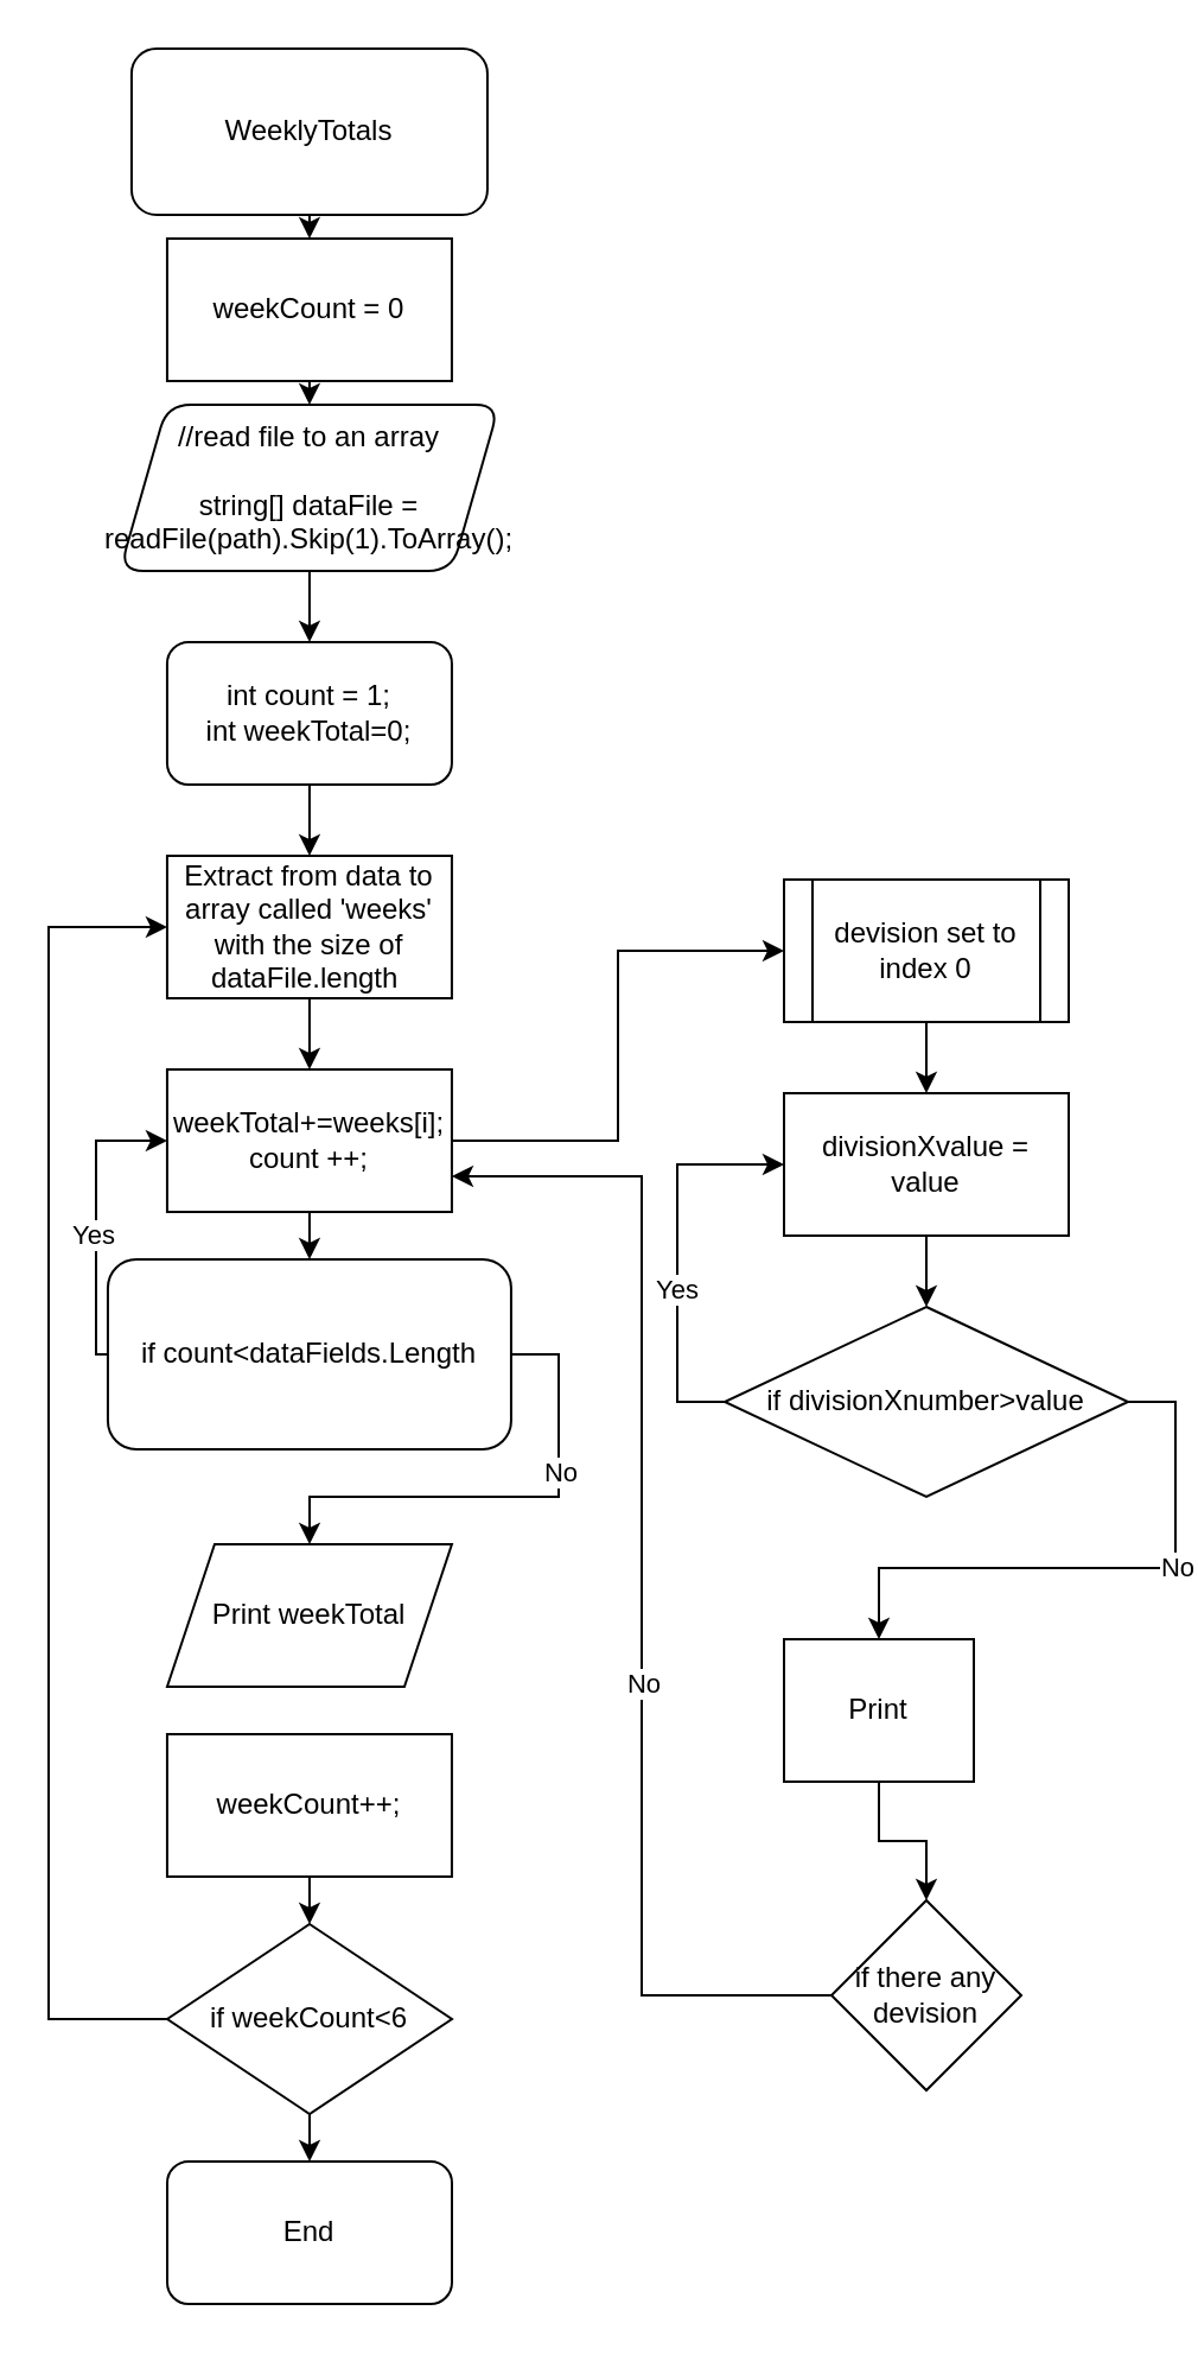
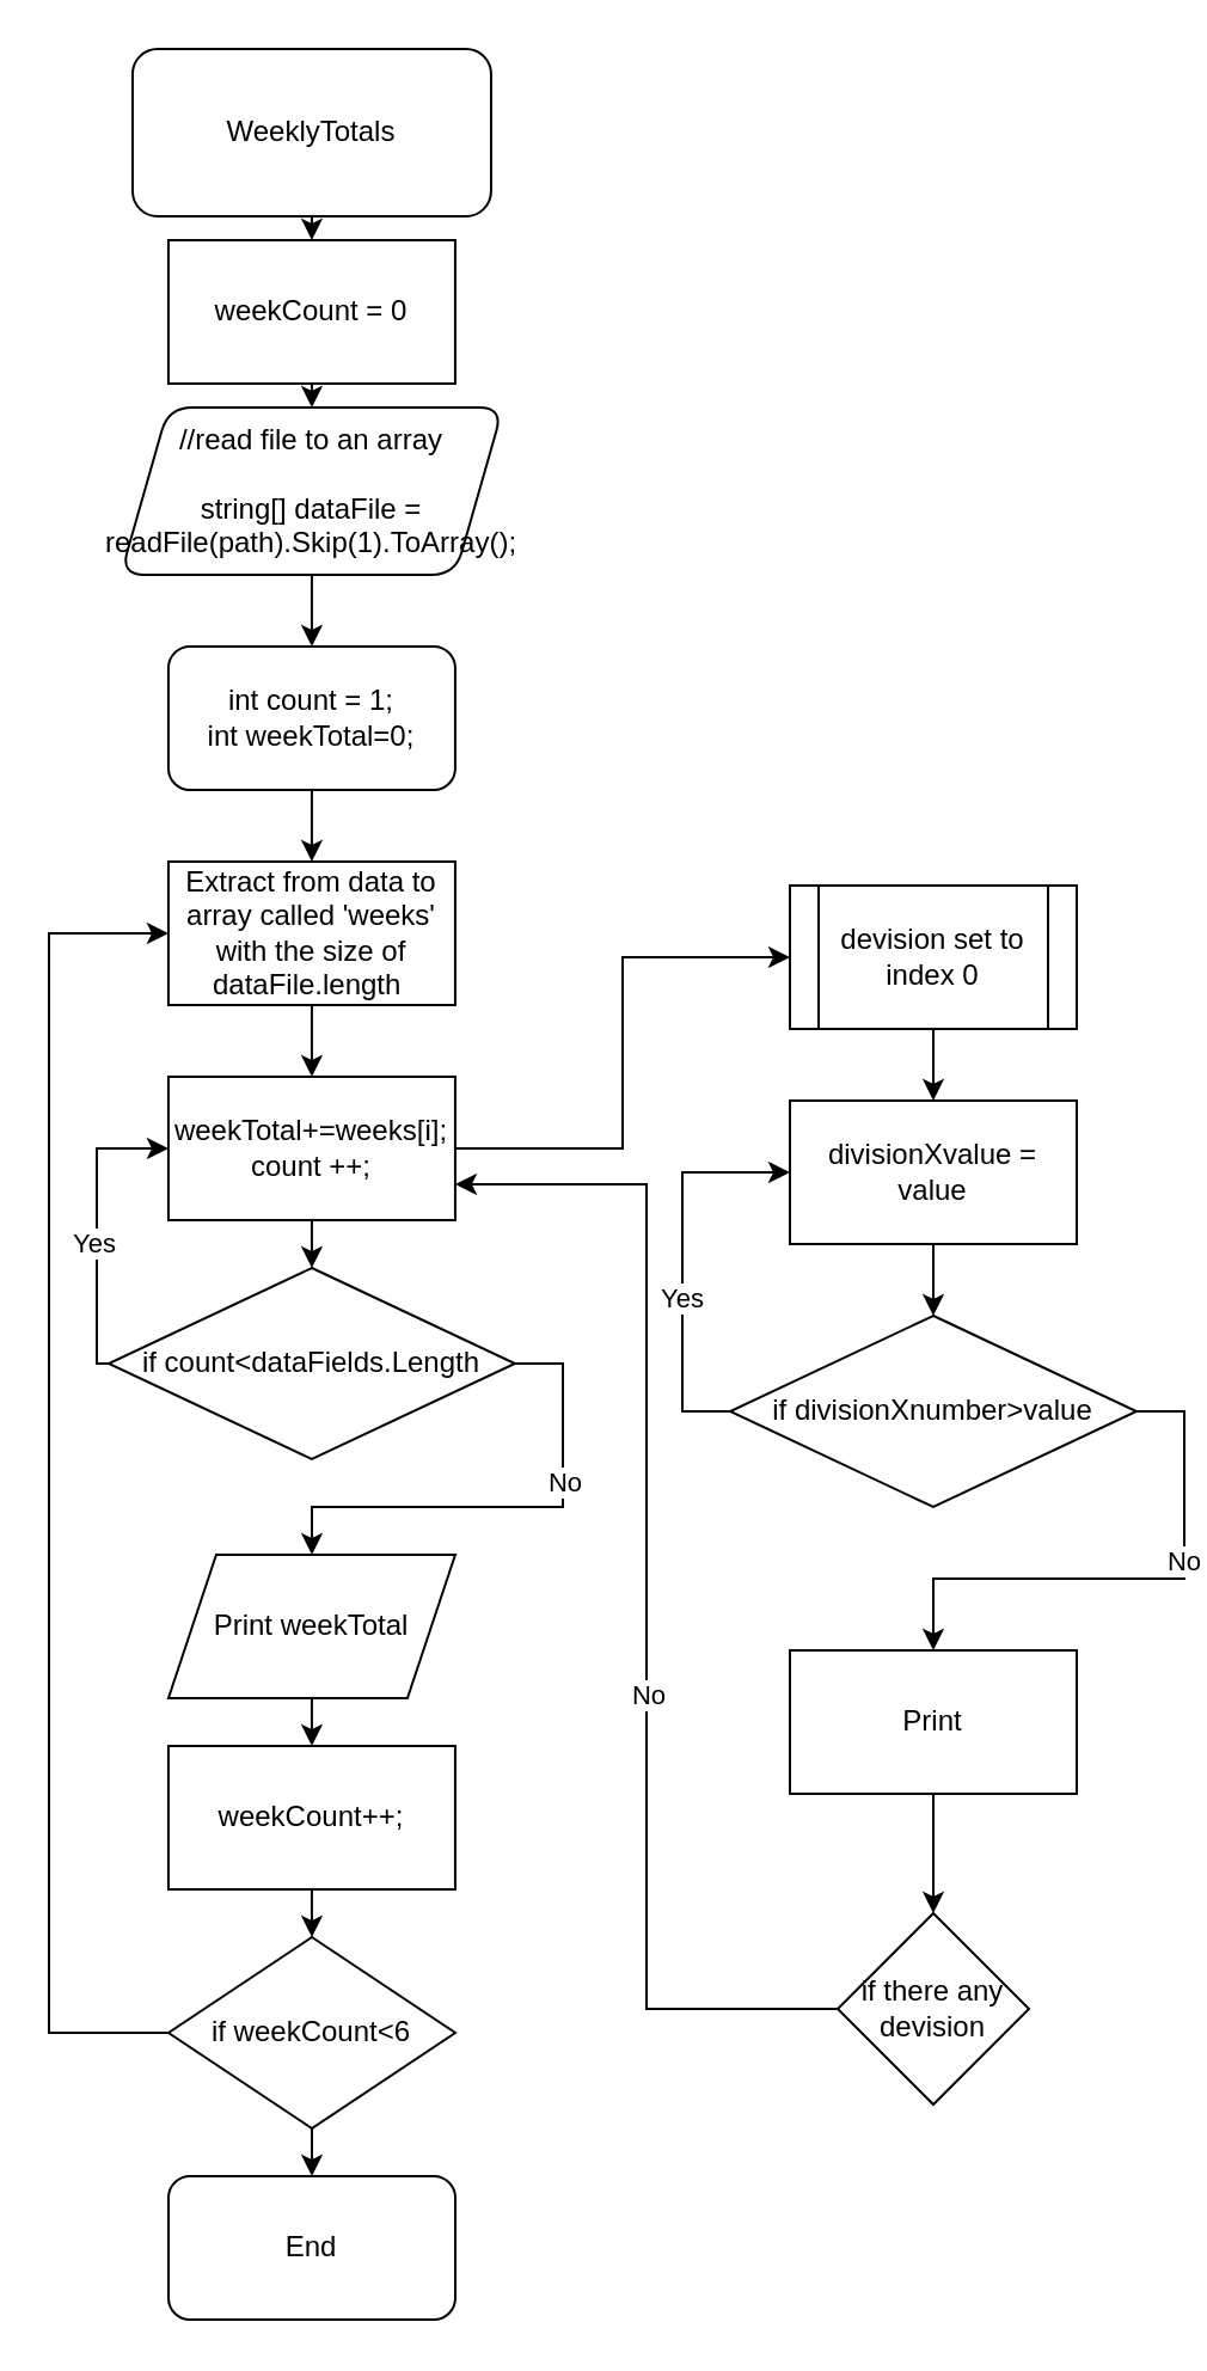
- <mxCell id="14" value="if count&amp;lt;dataFields.Length" style="whiteSpace=wrap;html=1;rounded=1;" parent="1" vertex="1"><mxGeometry x="44.97" y="530" width="170" height="80" as="geometry" /></mxCell>
+ <mxCell id="14" value="if count&amp;lt;dataFields.Length" style="rhombus;whiteSpace=wrap;html=1;" parent="1" vertex="1"><mxGeometry x="44.97" y="530" width="170" height="80" as="geometry" /></mxCell>
+ <mxCell id="15" style="edgeStyle=orthogonalEdgeStyle;rounded=0;orthogonalLoop=1;jettySize=auto;html=1;exitX=0.5;exitY=1;exitDx=0;exitDy=0;entryX=0.5;entryY=0;entryDx=0;entryDy=0;" edge="1" parent="1" source="16" target="27"><mxGeometry relative="1" as="geometry" /></mxCell>
- <mxCell id="39" value="Print" style="rounded=0;whiteSpace=wrap;html=1;" vertex="1" parent="1"><mxGeometry x="330" y="690" width="80" height="60" as="geometry" /></mxCell>
+ <mxCell id="39" value="Print" style="rounded=0;whiteSpace=wrap;html=1;" vertex="1" parent="1"><mxGeometry x="330" y="690" width="120" height="60" as="geometry" /></mxCell>
